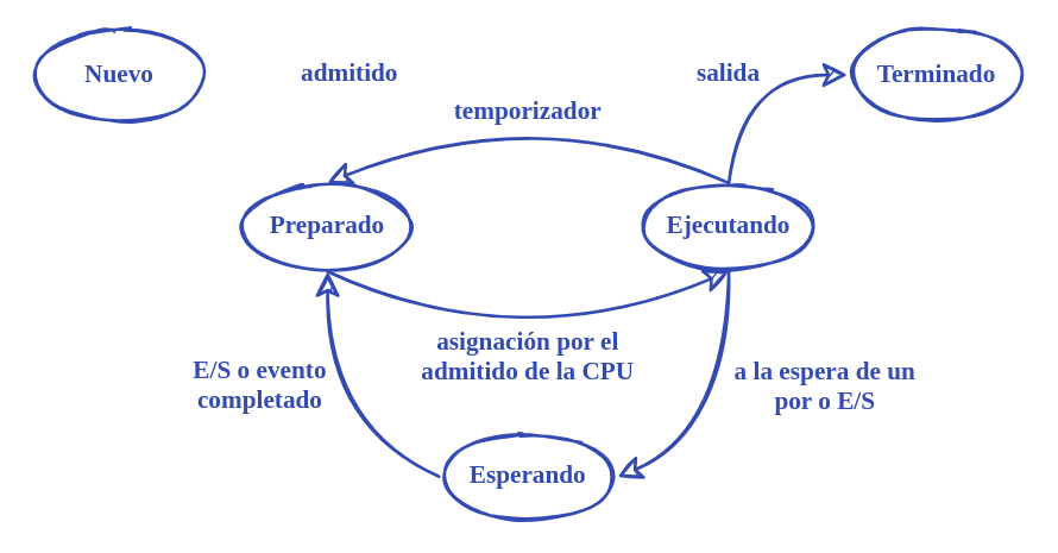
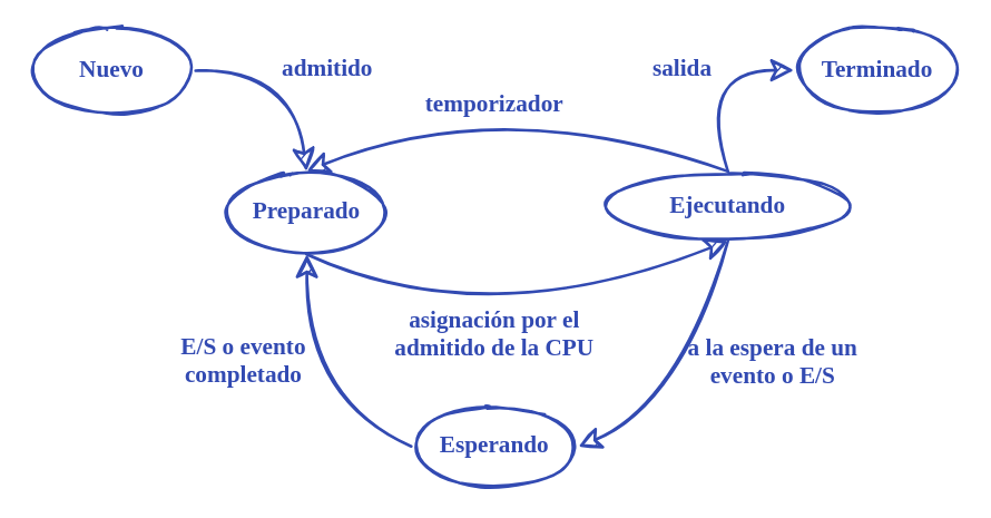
+ <mxCell id="13" value="" style="endArrow=classic;strokeWidth=2;fontFamily=Ink Free;fontSize=17;sketch=1;endSize=12;endFill=1;startSize=12;startArrow=none;startFill=0;strokeColor=#324AB2;fontColor=#324AB2;fontSource=https%3A%2F%2Full-esit-sistemas-operativos.github.io%2Fssoo-apuntes%2Ffonts%2FInkFree.woff;fontStyle=1;spacingBottom=5;exitX=1;exitY=0.5;exitDx=0;exitDy=0;curved=1;rounded=0;entryX=0.5;entryY=0;entryDx=0;entryDy=0;" edge="1" parent="1" source="2" target="5"><mxGeometry width="50" height="50" relative="1" as="geometry"><mxPoint x="50" y="376" as="sourcePoint" /><mxPoint x="119" y="200" as="targetPoint" /><Array as="points"><mxPoint x="210" y="50" /></Array></mxGeometry></mxCell>
- <mxCell id="4" value="Ejecutando" style="ellipse;whiteSpace=wrap;html=1;fontSize=17;fontFamily=Ink Free;fillColor=none;strokeColor=#324AB2;fontColor=#324AB2;rounded=0;shadow=0;sketch=1;strokeWidth=2;spacing=20;fontSource=https%3A%2F%2Full-esit-sistemas-operativos.github.io%2Fssoo-apuntes%2Ffonts%2FInkFree.woff;fontStyle=1;spacingBottom=0;" vertex="1" parent="1"><mxGeometry x="430" y="122.6" width="120" height="59.5" as="geometry" /></mxCell>
+ <mxCell id="4" value="Ejecutando" style="ellipse;whiteSpace=wrap;html=1;fontSize=17;fontFamily=Ink Free;fillColor=none;strokeColor=#324AB2;fontColor=#324AB2;rounded=0;shadow=0;sketch=1;strokeWidth=2;spacing=20;fontSource=https%3A%2F%2Full-esit-sistemas-operativos.github.io%2Fssoo-apuntes%2Ffonts%2FInkFree.woff;fontStyle=1;spacingBottom=0;" vertex="1" parent="1"><mxGeometry x="430" y="122.6" width="185" height="50" as="geometry" /></mxCell>
- <mxCell id="8" value="a la espera de un&#10;por o E/S" style="text;strokeColor=none;fillColor=none;align=center;verticalAlign=middle;rounded=0;fontFamily=Ink Free;fontSource=https%3A%2F%2Full-esit-sistemas-operativos.github.io%2Fssoo-apuntes%2Ffonts%2FInkFree.woff;fontStyle=1;fontColor=#324AB2;fontSize=17;spacingBottom=5;" vertex="1" parent="1"><mxGeometry x="450" y="240" width="210" height="40" as="geometry" /></mxCell>
+ <mxCell id="8" value="a la espera de un&#10;evento o E/S" style="text;strokeColor=none;fillColor=none;align=center;verticalAlign=middle;rounded=0;fontFamily=Ink Free;fontSource=https%3A%2F%2Full-esit-sistemas-operativos.github.io%2Fssoo-apuntes%2Ffonts%2FInkFree.woff;fontStyle=1;fontColor=#324AB2;fontSize=17;spacingBottom=5;" vertex="1" parent="1"><mxGeometry x="450" y="240" width="210" height="40" as="geometry" /></mxCell>
